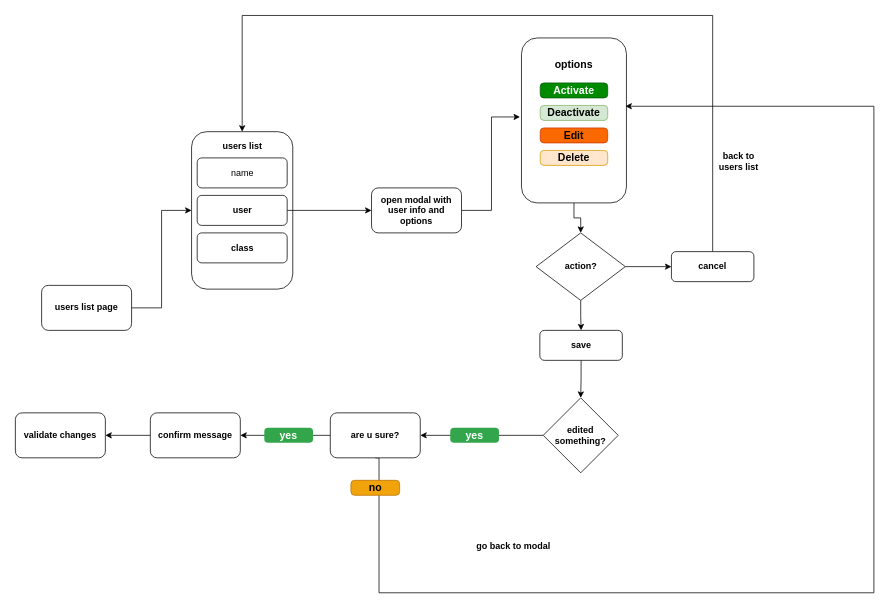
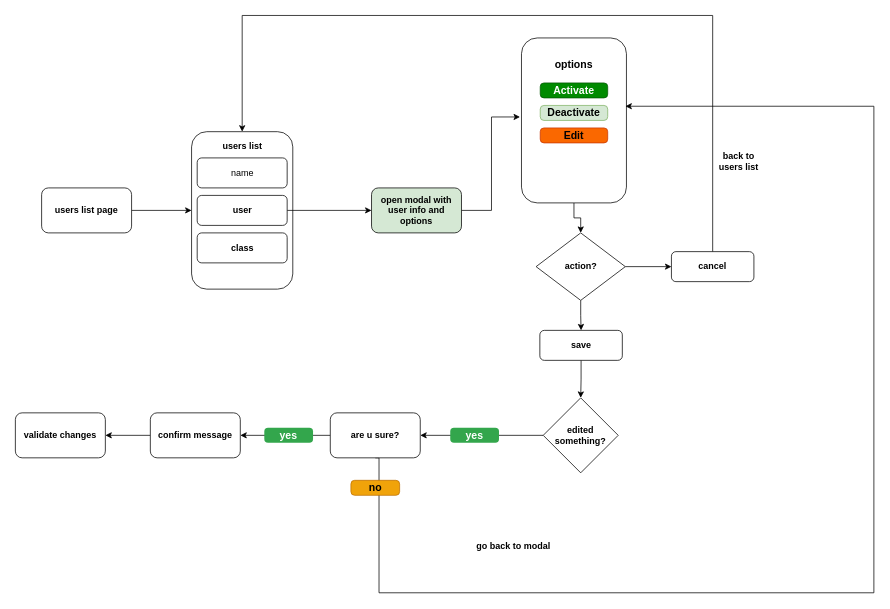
- <mxCell id="16" value="Delete" style="html=1;shadow=0;dashed=0;shape=mxgraph.bootstrap.rrect;rSize=5;strokeColor=#d79b00;strokeWidth=1;fillColor=#ffe6cc;whiteSpace=wrap;align=center;verticalAlign=middle;spacingLeft=0;fontStyle=1;fontSize=14;spacing=5;" vertex="1" parent="1"><mxGeometry x="720" y="200" width="90" height="20" as="geometry" /></mxCell>
- <mxCell id="18" value="open modal with user info and options" style="rounded=1;whiteSpace=wrap;html=1;fontStyle=1" vertex="1" parent="1"><mxGeometry x="495" y="250" width="120" height="60" as="geometry" /></mxCell>
+ <mxCell id="18" value="open modal with user info and options" style="rounded=1;whiteSpace=wrap;html=1;fontStyle=1;fillColor=#d5e8d4;" vertex="1" parent="1"><mxGeometry x="495" y="250" width="120" height="60" as="geometry" /></mxCell>
- <mxCell id="3" value="users list page" style="rounded=1;whiteSpace=wrap;html=1;fontStyle=1" vertex="1" parent="1"><mxGeometry x="55" y="380" width="120" height="60" as="geometry" /></mxCell>
+ <mxCell id="3" value="users list page" style="rounded=1;whiteSpace=wrap;html=1;fontStyle=1" vertex="1" parent="1"><mxGeometry x="55" y="250" width="120" height="60" as="geometry" /></mxCell>
